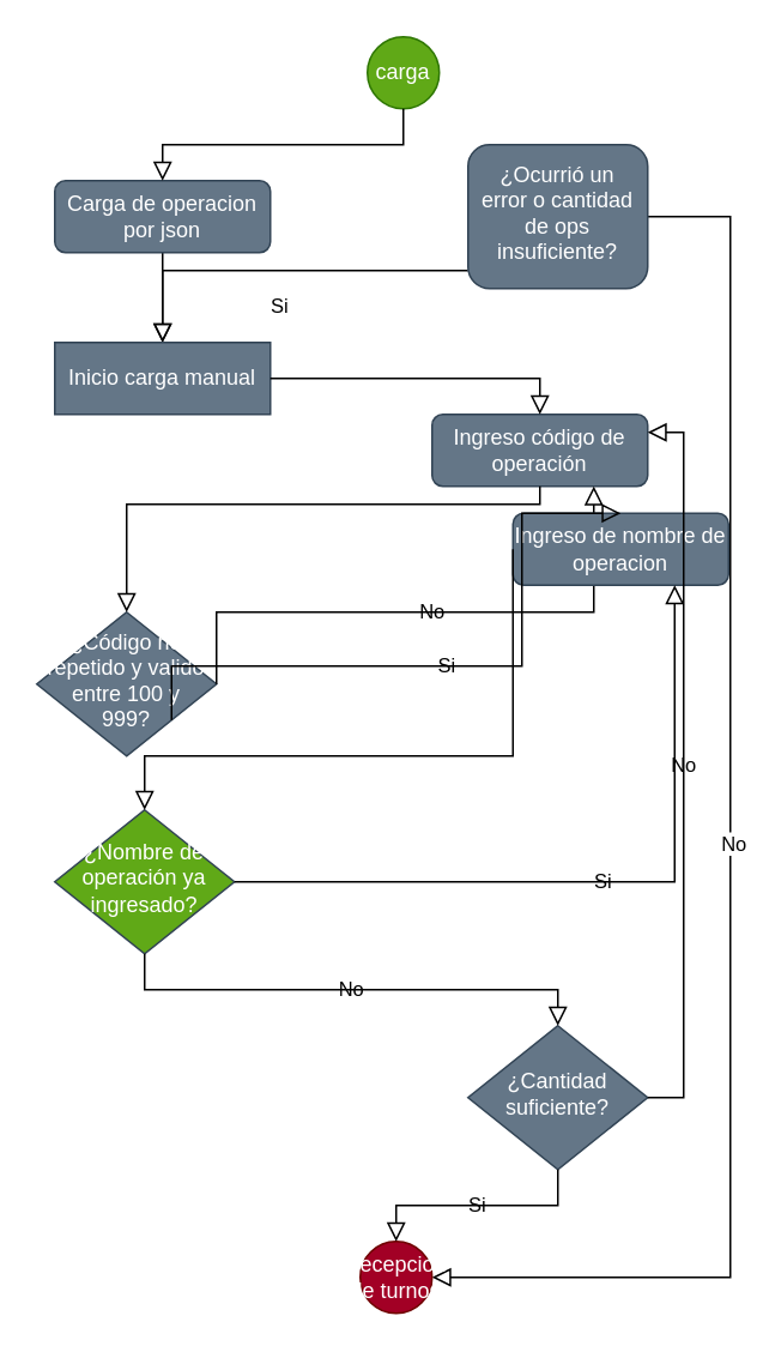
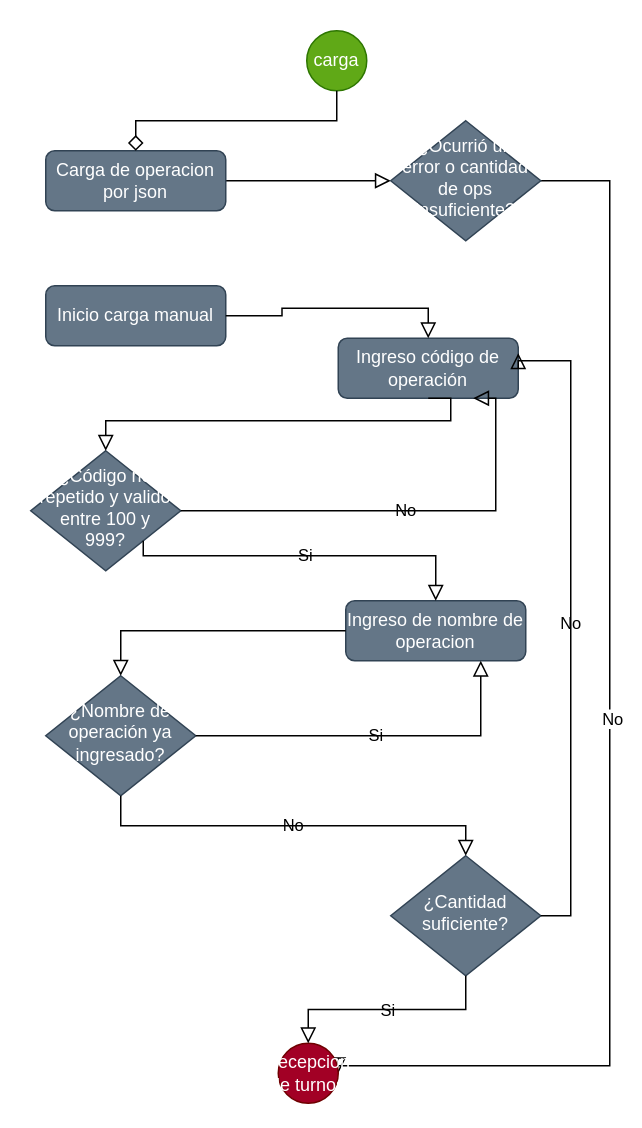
- <mxCell id="15" value="" style="rounded=0;html=1;jettySize=auto;orthogonalLoop=1;fontSize=11;endArrow=block;endFill=0;endSize=8;strokeWidth=1;shadow=0;labelBackgroundColor=none;edgeStyle=orthogonalEdgeStyle;exitX=0.5;exitY=1;exitDx=0;exitDy=0;entryX=0.5;entryY=0;entryDx=0;entryDy=0;" edge="1" parent="1" source="8" target="3"><mxGeometry relative="1" as="geometry"><mxPoint x="234" y="330" as="sourcePoint" /><mxPoint x="234" y="370" as="targetPoint" /></mxGeometry></mxCell>
+ <mxCell id="15" value="" style="rounded=0;html=1;jettySize=auto;orthogonalLoop=1;fontSize=11;endArrow=diamond;endFill=0;endSize=8;strokeWidth=1;shadow=0;labelBackgroundColor=none;edgeStyle=orthogonalEdgeStyle;exitX=0.5;exitY=1;exitDx=0;exitDy=0;entryX=0.5;entryY=0;entryDx=0;entryDy=0;" edge="1" parent="1" source="8" target="3"><mxGeometry relative="1" as="geometry"><mxPoint x="234" y="330" as="sourcePoint" /><mxPoint x="234" y="370" as="targetPoint" /></mxGeometry></mxCell>
- <mxCell id="7" value="&lt;font style=&quot;font-size: 12px;&quot;&gt;¿Ocurrió un error o cantidad de ops insuficiente?&lt;/font&gt;" style="whiteSpace=wrap;html=1;shadow=0;fontFamily=Helvetica;fontSize=12;align=center;strokeWidth=1;spacing=6;spacingTop=-4;fillColor=#647687;strokeColor=#314354;fontColor=#ffffff;rounded=1;" parent="1" vertex="1"><mxGeometry x="260" y="80" width="100" height="80" as="geometry" /></mxCell>
+ <mxCell id="7" value="&lt;font style=&quot;font-size: 12px;&quot;&gt;¿Ocurrió un error o cantidad de ops insuficiente?&lt;/font&gt;" style="rhombus;whiteSpace=wrap;html=1;shadow=0;fontFamily=Helvetica;fontSize=12;align=center;strokeWidth=1;spacing=6;spacingTop=-4;fillColor=#647687;strokeColor=#314354;fontColor=#ffffff;" parent="1" vertex="1"><mxGeometry x="260" y="80" width="100" height="80" as="geometry" /></mxCell>
- <mxCell id="2" value="" style="rounded=0;html=1;jettySize=auto;orthogonalLoop=1;fontSize=11;endArrow=block;endFill=0;endSize=8;strokeWidth=1;shadow=0;labelBackgroundColor=none;edgeStyle=orthogonalEdgeStyle;" parent="1" source="3" target="10" edge="1"><mxGeometry relative="1" as="geometry" /></mxCell>
+ <mxCell id="2" value="" style="rounded=0;html=1;jettySize=auto;orthogonalLoop=1;fontSize=11;endArrow=block;endFill=0;endSize=8;strokeWidth=1;shadow=0;labelBackgroundColor=none;edgeStyle=orthogonalEdgeStyle;" parent="1" source="3" target="7" edge="1"><mxGeometry relative="1" as="geometry" /></mxCell>
- <mxCell id="4" value="Si" style="rounded=0;html=1;jettySize=auto;orthogonalLoop=1;fontSize=11;endArrow=block;endFill=0;endSize=8;strokeWidth=1;shadow=0;labelBackgroundColor=none;edgeStyle=orthogonalEdgeStyle;entryX=0.5;entryY=0;entryDx=0;entryDy=0;" parent="1" source="7" target="10" edge="1"><mxGeometry y="20" relative="1" as="geometry"><mxPoint as="offset" /><mxPoint x="224" y="310" as="targetPoint" /><Array as="points"><mxPoint x="90" y="150" /></Array></mxGeometry></mxCell>
- <mxCell id="10" value="Inicio carga manual" style="whiteSpace=wrap;html=1;fontSize=12;glass=0;strokeWidth=1;shadow=0;fillColor=#647687;strokeColor=#314354;fontColor=#ffffff;rounded=0;" vertex="1" parent="1"><mxGeometry x="30" y="190" width="120" height="40" as="geometry" /></mxCell>
+ <mxCell id="10" value="Inicio carga manual" style="rounded=1;whiteSpace=wrap;html=1;fontSize=12;glass=0;strokeWidth=1;shadow=0;fillColor=#647687;strokeColor=#314354;fontColor=#ffffff;" vertex="1" parent="1"><mxGeometry x="30" y="190" width="120" height="40" as="geometry" /></mxCell>
- <mxCell id="11" value="Ingreso código de operación" style="rounded=1;whiteSpace=wrap;html=1;fontSize=12;glass=0;strokeWidth=1;shadow=0;fillColor=#647687;strokeColor=#314354;fontColor=#ffffff;" vertex="1" parent="1"><mxGeometry x="240" y="230" width="120" height="40" as="geometry" /></mxCell>
+ <mxCell id="11" value="Ingreso código de operación" style="rounded=1;whiteSpace=wrap;html=1;fontSize=12;glass=0;strokeWidth=1;shadow=0;fillColor=#647687;strokeColor=#314354;fontColor=#ffffff;" vertex="1" parent="1"><mxGeometry x="225" y="225" width="120" height="40" as="geometry" /></mxCell>
- <mxCell id="17" value="Ingreso de nombre de operacion" style="rounded=1;whiteSpace=wrap;html=1;fontSize=12;glass=0;strokeWidth=1;shadow=0;fillColor=#647687;strokeColor=#314354;fontColor=#ffffff;" vertex="1" parent="1"><mxGeometry x="285" y="285" width="120" height="40" as="geometry" /></mxCell>
+ <mxCell id="17" value="Ingreso de nombre de operacion" style="rounded=1;whiteSpace=wrap;html=1;fontSize=12;glass=0;strokeWidth=1;shadow=0;fillColor=#647687;strokeColor=#314354;fontColor=#ffffff;" vertex="1" parent="1"><mxGeometry x="230" y="400" width="120" height="40" as="geometry" /></mxCell>
- <mxCell id="13" value="&lt;font style=&quot;font-size: 12px;&quot;&gt;¿Código no repetido y valido entre 100 y 999?&lt;/font&gt;" style="rhombus;whiteSpace=wrap;html=1;shadow=0;fontFamily=Helvetica;fontSize=12;align=center;strokeWidth=1;spacing=6;spacingTop=-4;fillColor=#647687;strokeColor=#314354;fontColor=#ffffff;" vertex="1" parent="1"><mxGeometry x="20" y="340" width="100" height="80" as="geometry" /></mxCell>
+ <mxCell id="13" value="&lt;font style=&quot;font-size: 12px;&quot;&gt;¿Código no repetido y valido entre 100 y 999?&lt;/font&gt;" style="rhombus;whiteSpace=wrap;html=1;shadow=0;fontFamily=Helvetica;fontSize=12;align=center;strokeWidth=1;spacing=6;spacingTop=-4;fillColor=#647687;strokeColor=#314354;fontColor=#ffffff;" vertex="1" parent="1"><mxGeometry x="20" y="300" width="100" height="80" as="geometry" /></mxCell>
- <mxCell id="18" value="¿Nombre de operación ya ingresado?" style="rhombus;whiteSpace=wrap;html=1;shadow=0;fontFamily=Helvetica;fontSize=12;align=center;strokeWidth=1;spacing=6;spacingTop=-4;fillColor=#60a917;strokeColor=#314354;fontColor=#ffffff;" vertex="1" parent="1"><mxGeometry x="30" y="450" width="100" height="80" as="geometry" /></mxCell>
+ <mxCell id="18" value="¿Nombre de operación ya ingresado?" style="rhombus;whiteSpace=wrap;html=1;shadow=0;fontFamily=Helvetica;fontSize=12;align=center;strokeWidth=1;spacing=6;spacingTop=-4;fillColor=#647687;strokeColor=#314354;fontColor=#ffffff;" vertex="1" parent="1"><mxGeometry x="30" y="450" width="100" height="80" as="geometry" /></mxCell>
- <mxCell id="9" value="Recepcion de turnos" style="ellipse;whiteSpace=wrap;html=1;aspect=fixed;fillColor=#a20025;fontColor=#ffffff;strokeColor=#6F0000;" vertex="1" parent="1"><mxGeometry x="200" y="690" width="40" height="40" as="geometry" /></mxCell>
+ <mxCell id="9" value="Recepcion de turnos" style="ellipse;whiteSpace=wrap;html=1;aspect=fixed;fillColor=#a20025;fontColor=#ffffff;strokeColor=#6F0000;" vertex="1" parent="1"><mxGeometry x="185" y="695" width="40" height="40" as="geometry" /></mxCell>
